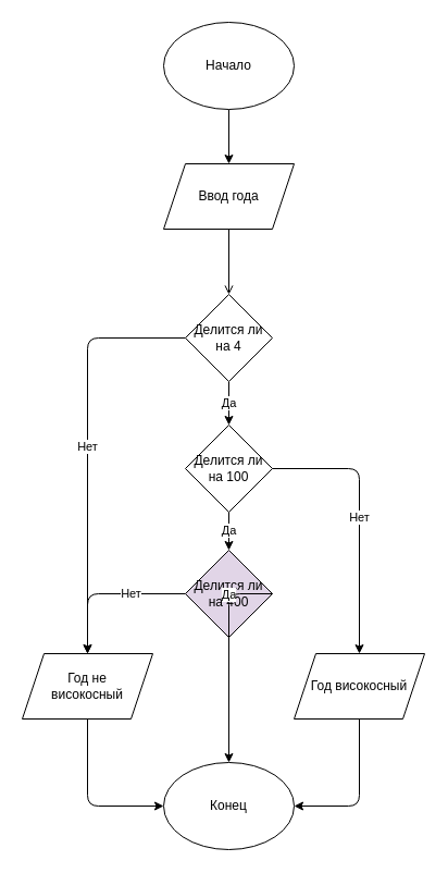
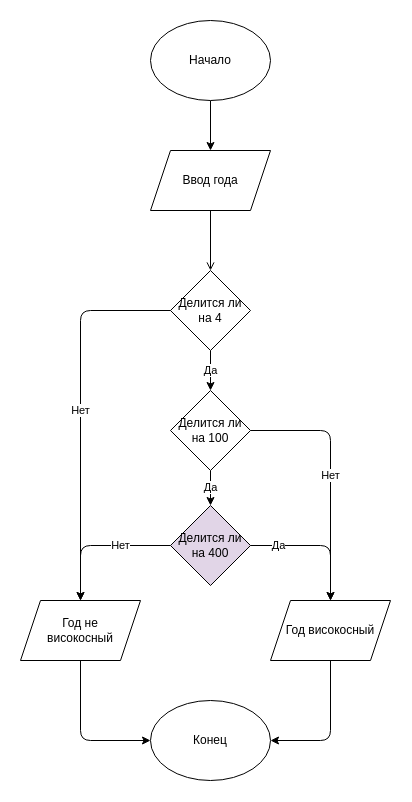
- <mxCell id="14" value="Да" style="edgeStyle=segmentEdgeStyle;endArrow=classic;html=1;exitX=1;exitY=0.5;exitDx=0;exitDy=0;" edge="1" parent="1" source="10" target="17"><mxGeometry x="-0.584" width="50" height="50" relative="1" as="geometry"><mxPoint x="80" y="500" as="sourcePoint" /><mxPoint x="130" y="450" as="targetPoint" /><mxPoint as="offset" /></mxGeometry></mxCell>
+ <mxCell id="14" value="Да" style="edgeStyle=segmentEdgeStyle;endArrow=classic;html=1;exitX=1;exitY=0.5;exitDx=0;exitDy=0;entryX=0.5;entryY=0;entryDx=0;entryDy=0;" edge="1" parent="1" source="10" target="11"><mxGeometry x="-0.584" width="50" height="50" relative="1" as="geometry"><mxPoint x="80" y="500" as="sourcePoint" /><mxPoint x="130" y="450" as="targetPoint" /><mxPoint as="offset" /></mxGeometry></mxCell>
